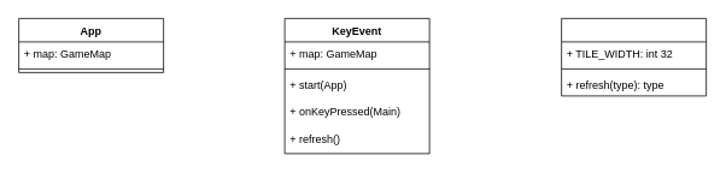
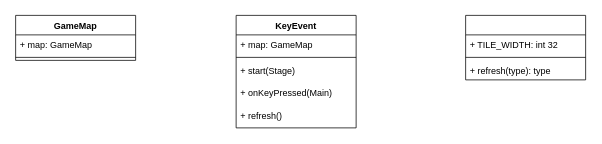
- <mxCell id="12" value="App" style="swimlane;fontStyle=1;align=center;verticalAlign=top;childLayout=stackLayout;horizontal=1;startSize=26;horizontalStack=0;resizeParent=1;resizeParentMax=0;resizeLast=0;collapsible=1;marginBottom=0;" parent="1" vertex="1"><mxGeometry x="20" y="20" width="160" height="60" as="geometry" /></mxCell>
+ <mxCell id="12" value="GameMap" style="swimlane;fontStyle=1;align=center;verticalAlign=top;childLayout=stackLayout;horizontal=1;startSize=26;horizontalStack=0;resizeParent=1;resizeParentMax=0;resizeLast=0;collapsible=1;marginBottom=0;" parent="1" vertex="1"><mxGeometry x="20" y="20" width="160" height="60" as="geometry" /></mxCell>
- <mxCell id="5" value="+ start(App)&#10;" style="text;strokeColor=none;fillColor=none;align=left;verticalAlign=top;spacingLeft=4;spacingRight=4;overflow=hidden;rotatable=0;points=[[0,0.5],[1,0.5]];portConstraint=eastwest;" parent="2" vertex="1"><mxGeometry y="60" width="160" height="30" as="geometry" /></mxCell>
+ <mxCell id="5" value="+ start(Stage)&#10;" style="text;strokeColor=none;fillColor=none;align=left;verticalAlign=top;spacingLeft=4;spacingRight=4;overflow=hidden;rotatable=0;points=[[0,0.5],[1,0.5]];portConstraint=eastwest;" parent="2" vertex="1"><mxGeometry y="60" width="160" height="30" as="geometry" /></mxCell>
